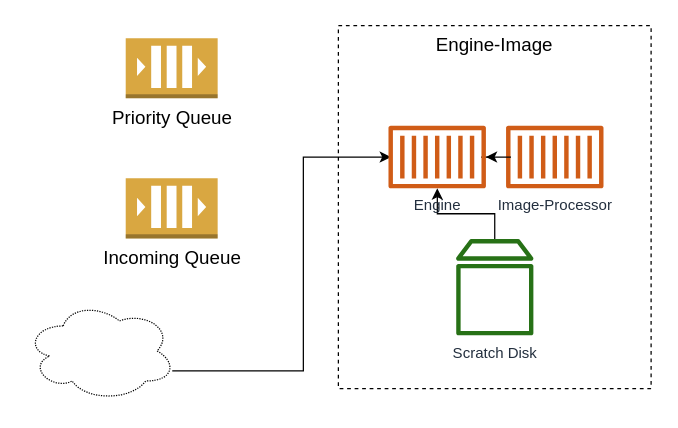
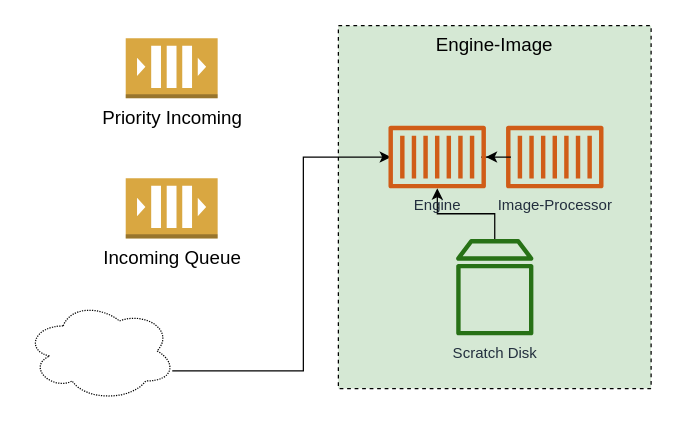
- <mxCell id="10" value="Priority Queue" style="outlineConnect=0;dashed=0;verticalLabelPosition=bottom;verticalAlign=top;align=center;html=1;shape=mxgraph.aws3.queue;fillColor=#D9A741;gradientColor=none;dashPattern=1 1;fontSize=15;" vertex="1" parent="1"><mxGeometry x="100" y="30" width="73.5" height="48" as="geometry" /></mxCell>
+ <mxCell id="10" value="Priority Incoming" style="outlineConnect=0;dashed=0;verticalLabelPosition=bottom;verticalAlign=top;align=center;html=1;shape=mxgraph.aws3.queue;fillColor=#D9A741;gradientColor=none;dashPattern=1 1;fontSize=15;" vertex="1" parent="1"><mxGeometry x="100" y="30" width="73.5" height="48" as="geometry" /></mxCell>
- <mxCell id="2" value="&lt;div&gt;Engine-Image&lt;/div&gt;" style="rounded=0;whiteSpace=wrap;html=1;dashed=1;fontSize=15;align=center;verticalAlign=top;" vertex="1" parent="1"><mxGeometry x="270" y="20" width="250" height="290" as="geometry" /></mxCell>
+ <mxCell id="2" value="&lt;div&gt;Engine-Image&lt;/div&gt;" style="rounded=0;whiteSpace=wrap;html=1;dashed=1;fontSize=15;align=center;verticalAlign=top;fillColor=#d5e8d4;" vertex="1" parent="1"><mxGeometry x="270" y="20" width="250" height="290" as="geometry" /></mxCell>
